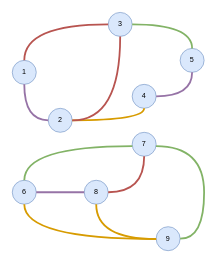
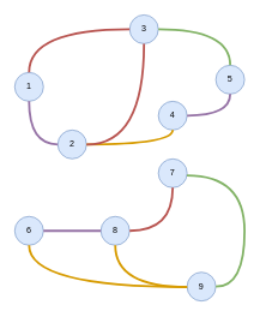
- <mxCell id="4" value="5" style="ellipse;whiteSpace=wrap;html=1;aspect=fixed;fillColor=#dae8fc;strokeColor=#6c8ebf;" vertex="1" parent="1"><mxGeometry x="300" y="80" width="40" height="40" as="geometry" /></mxCell>
+ <mxCell id="4" value="5" style="ellipse;whiteSpace=wrap;html=1;aspect=fixed;fillColor=#dae8fc;strokeColor=#6c8ebf;" vertex="1" parent="1"><mxGeometry x="300" y="90" width="40" height="40" as="geometry" /></mxCell>
- <mxCell id="20" value="" style="endArrow=none;html=1;edgeStyle=orthogonalEdgeStyle;curved=1;strokeWidth=3;fillColor=#d5e8d4;strokeColor=#82b366;" edge="1" parent="1" source="9" target="7"><mxGeometry width="50" height="50" relative="1" as="geometry"><mxPoint x="220" y="312.679" as="sourcePoint" /><mxPoint x="310.006" y="253" as="targetPoint" /><Array as="points"><mxPoint x="40" y="243" /></Array></mxGeometry></mxCell>
